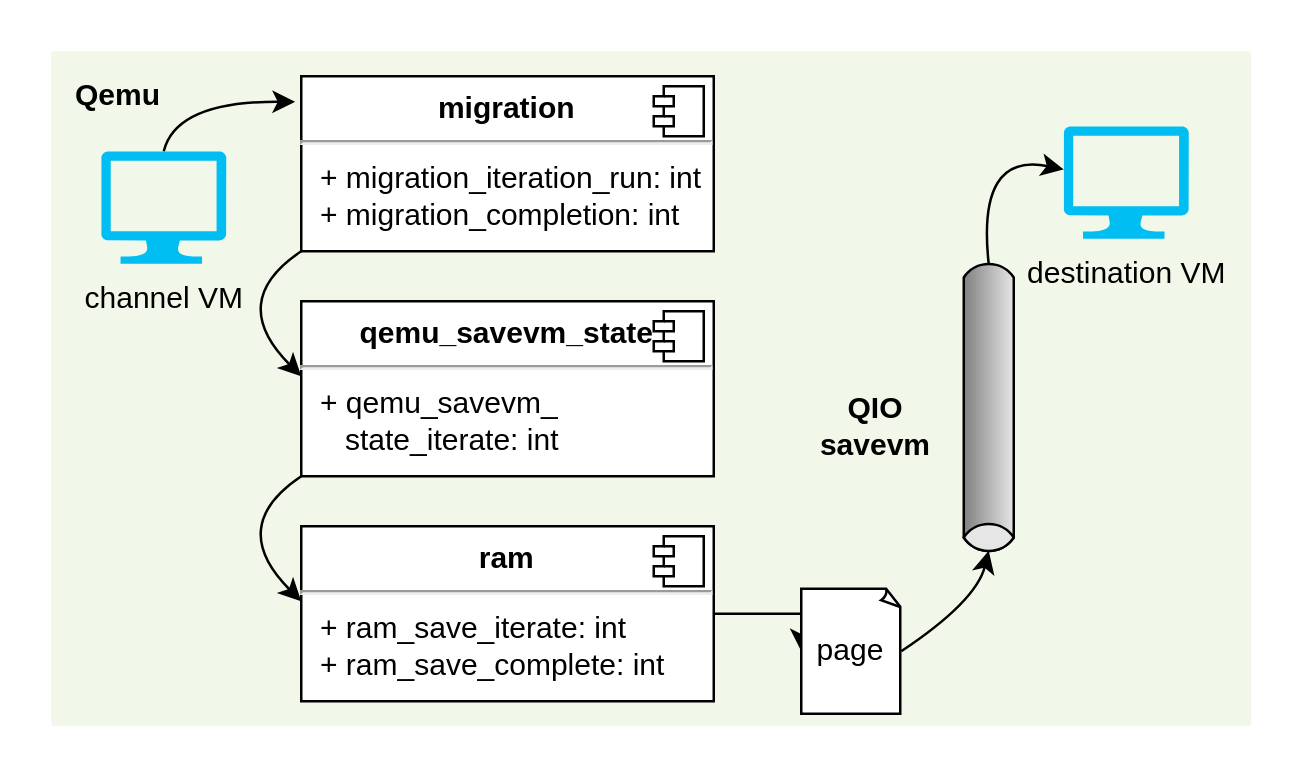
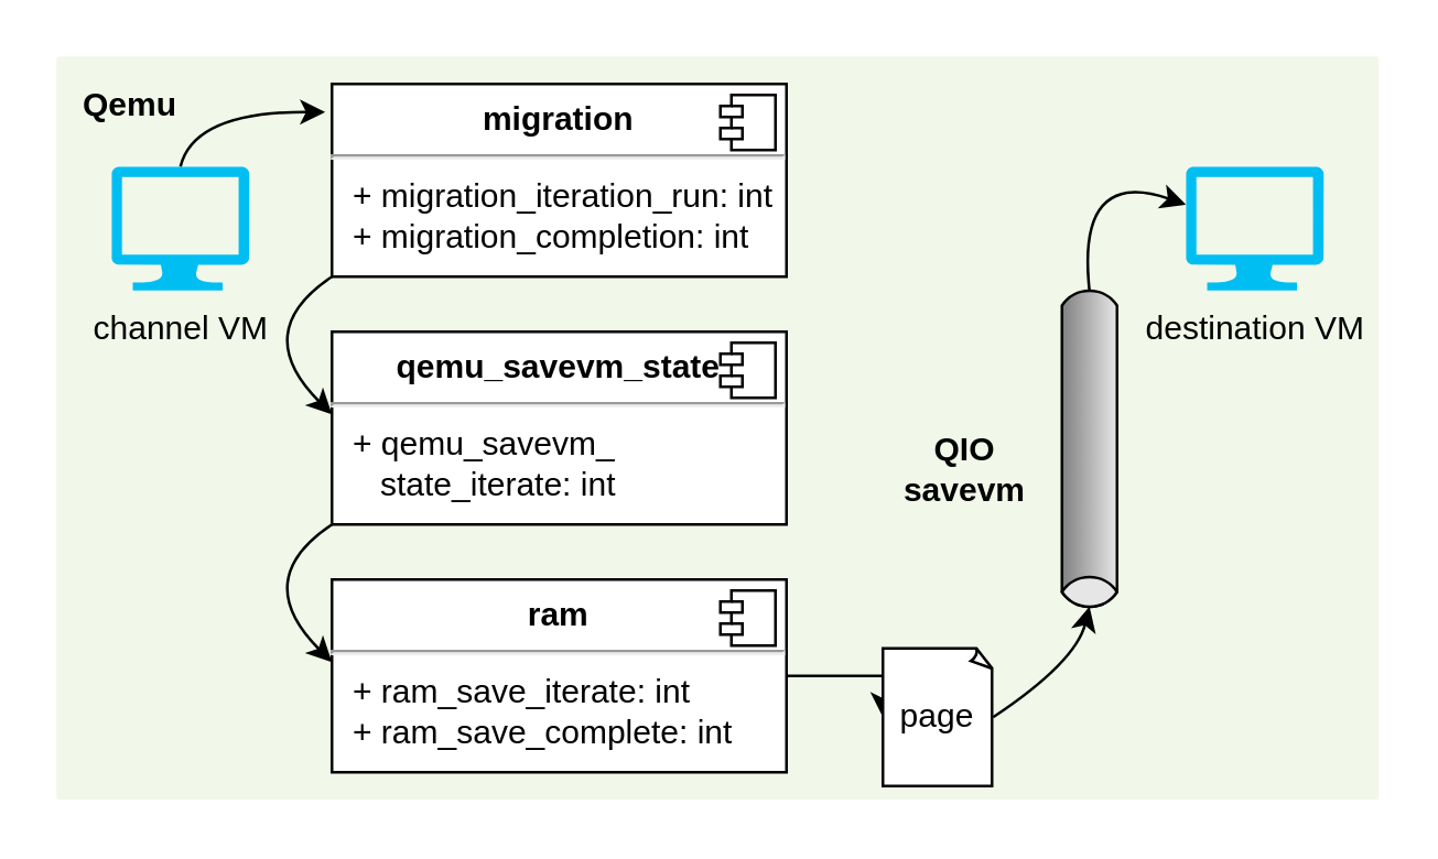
- <mxCell id="17" value="destination VM" style="verticalLabelPosition=bottom;html=1;verticalAlign=top;align=center;strokeColor=none;fillColor=#00BEF2;shape=mxgraph.azure.computer;pointerEvents=1;" vertex="1" parent="1"><mxGeometry x="425" y="50" width="50" height="45" as="geometry" /></mxCell>
+ <mxCell id="17" value="destination VM" style="verticalLabelPosition=bottom;html=1;verticalAlign=top;align=center;strokeColor=none;fillColor=#00BEF2;shape=mxgraph.azure.computer;pointerEvents=1;" vertex="1" parent="1"><mxGeometry x="430" y="60" width="50" height="45" as="geometry" /></mxCell>
